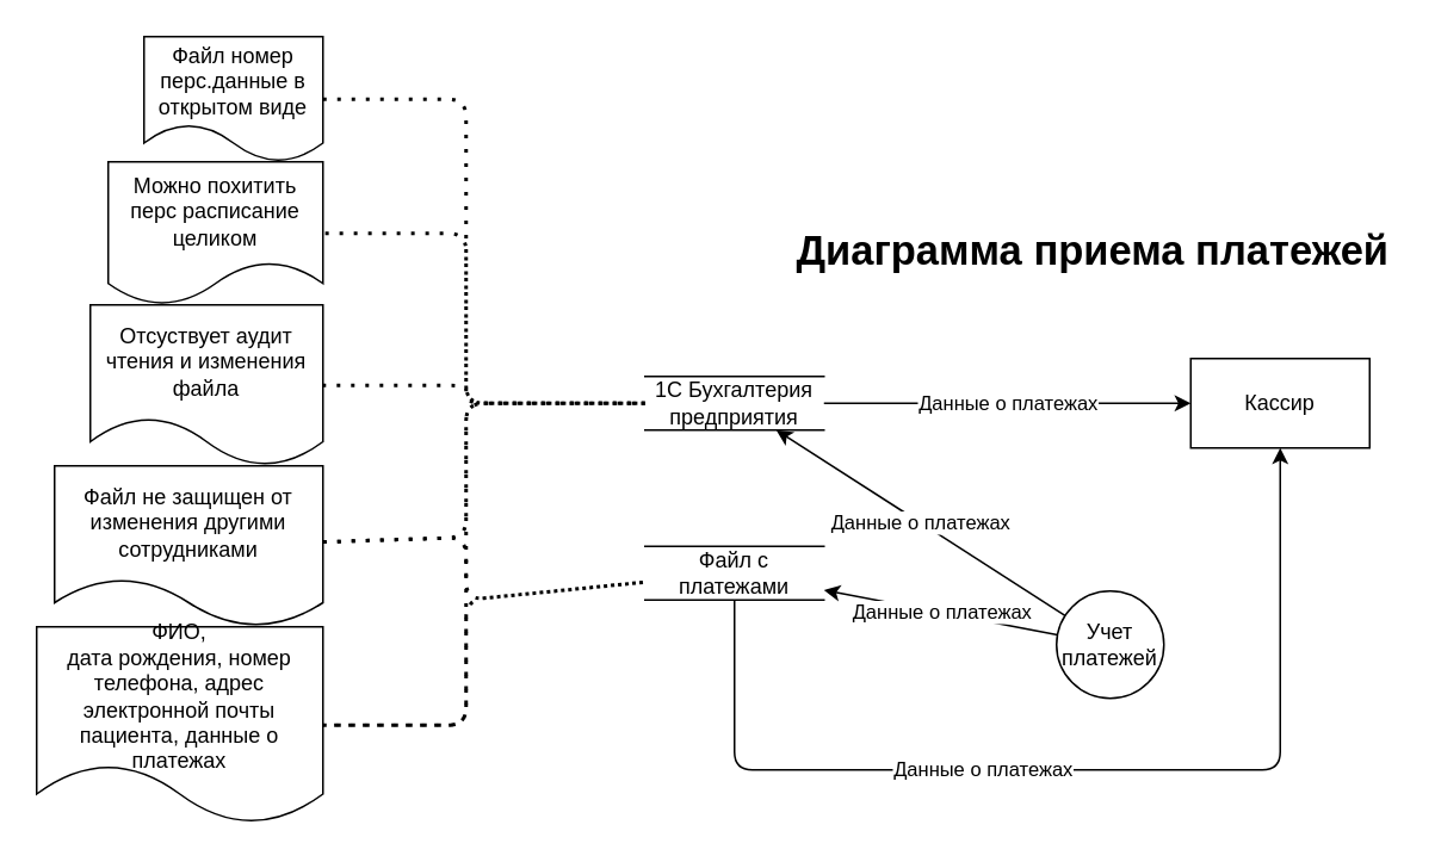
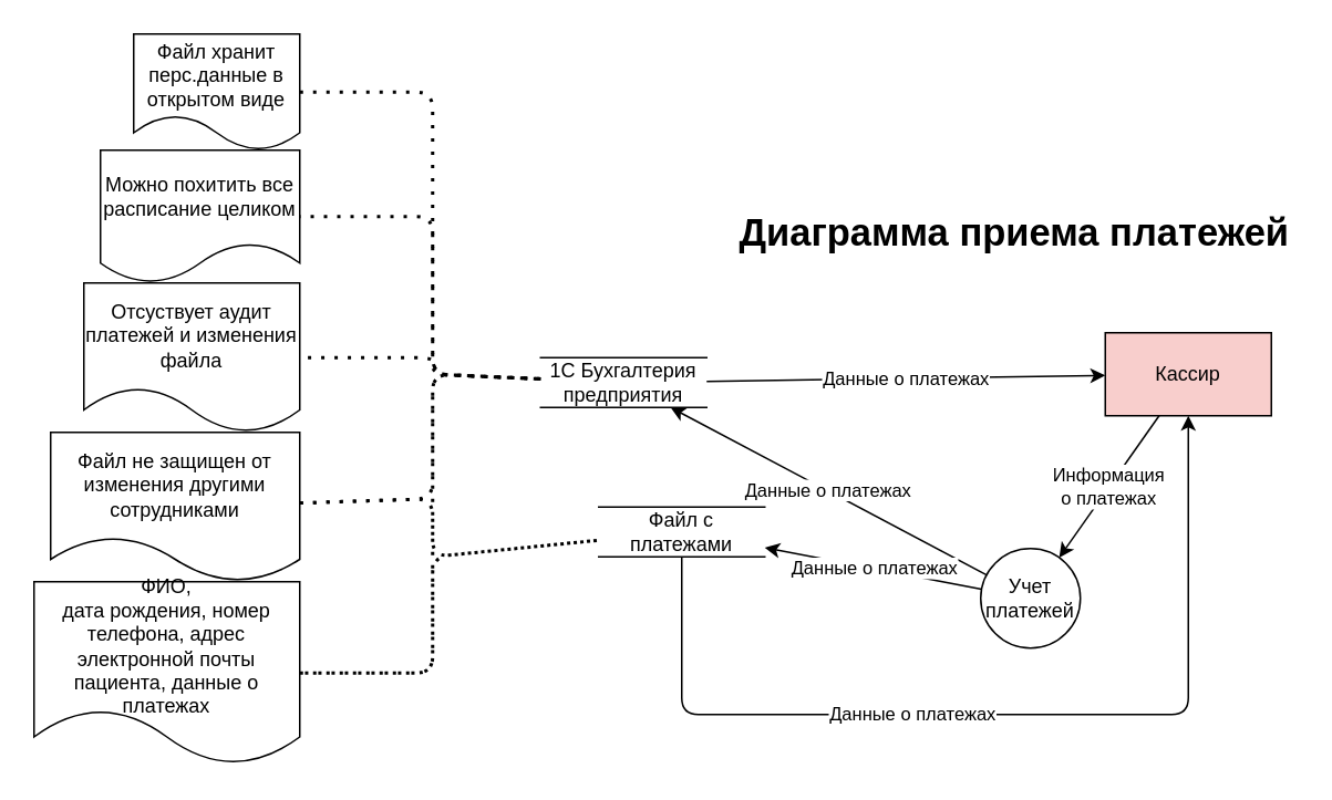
- <mxCell id="15" value="Файл номер перс.данные в открытом виде" style="shape=document;whiteSpace=wrap;html=1;boundedLbl=1;dashed=0;flipH=1;" parent="1" vertex="1"><mxGeometry x="80" y="20" width="100" height="70" as="geometry" /></mxCell>
+ <mxCell id="15" value="Файл хранит перс.данные в открытом виде" style="shape=document;whiteSpace=wrap;html=1;boundedLbl=1;dashed=0;flipH=1;" parent="1" vertex="1"><mxGeometry x="80" y="20" width="100" height="70" as="geometry" /></mxCell>
- <mxCell id="11" value="Можно похитить перс расписание целиком" style="shape=document;whiteSpace=wrap;html=1;boundedLbl=1;" parent="1" vertex="1"><mxGeometry x="60" y="90" width="120" height="80" as="geometry" /></mxCell>
+ <mxCell id="11" value="Можно похитить все расписание целиком" style="shape=document;whiteSpace=wrap;html=1;boundedLbl=1;" parent="1" vertex="1"><mxGeometry x="60" y="90" width="120" height="80" as="geometry" /></mxCell>
- <mxCell id="13" value="Отсуствует аудит чтения и изменения файла" style="shape=document;whiteSpace=wrap;html=1;boundedLbl=1;dashed=0;flipH=1;" parent="1" vertex="1"><mxGeometry x="50" y="170" width="130" height="90" as="geometry" /></mxCell>
+ <mxCell id="13" value="Отсуствует аудит платежей и изменения файла" style="shape=document;whiteSpace=wrap;html=1;boundedLbl=1;dashed=0;flipH=1;" parent="1" vertex="1"><mxGeometry x="50" y="170" width="130" height="90" as="geometry" /></mxCell>
- <mxCell id="6" value="1С Бухгалтерия предприятия" style="html=1;dashed=0;whiteSpace=wrap;shape=partialRectangle;right=0;left=0;" parent="1" vertex="1"><mxGeometry x="360" y="210" width="100" height="30" as="geometry" /></mxCell>
+ <mxCell id="6" value="1С Бухгалтерия предприятия" style="html=1;dashed=0;whiteSpace=wrap;shape=partialRectangle;right=0;left=0;" parent="1" vertex="1"><mxGeometry x="325" y="215" width="100" height="30" as="geometry" /></mxCell>
- <mxCell id="4" value="Кассир" style="html=1;dashed=0;whiteSpace=wrap;" parent="1" vertex="1"><mxGeometry x="665" y="200" width="100" height="50" as="geometry" /></mxCell>
+ <mxCell id="4" value="Кассир" style="html=1;dashed=0;whiteSpace=wrap;fillColor=#f8cecc;" parent="1" vertex="1"><mxGeometry x="665" y="200" width="100" height="50" as="geometry" /></mxCell>
+ <mxCell id="5" value="Информация&lt;div&gt;о платежах&lt;/div&gt;" style="endArrow=classic;html=1;" parent="1" source="4" target="2" edge="1"><mxGeometry width="50" height="50" relative="1" as="geometry"><mxPoint x="1415" y="560" as="sourcePoint" /><mxPoint x="1465" y="510" as="targetPoint" /></mxGeometry></mxCell>
